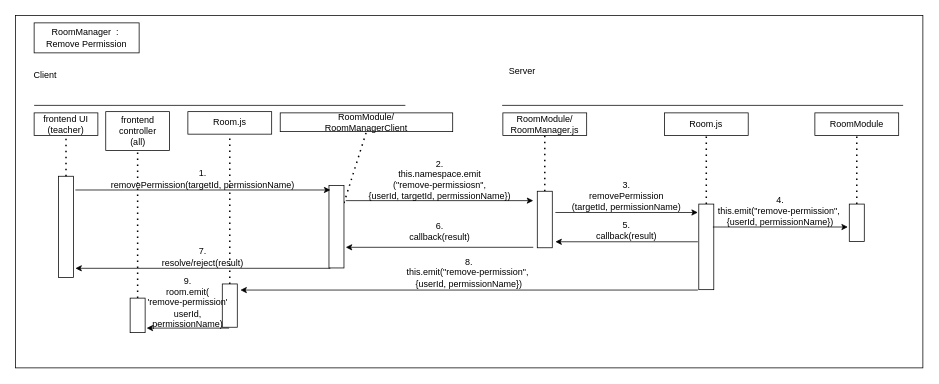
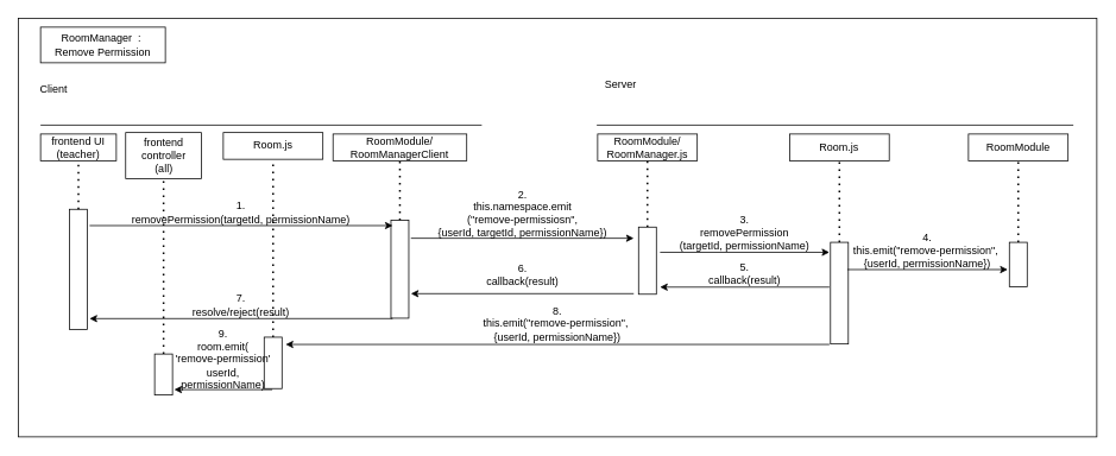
- <mxCell id="12" value="RoomModule/&lt;br&gt;RoomManagerClient" style="rounded=0;whiteSpace=wrap;html=1;" parent="1" vertex="1"><mxGeometry x="373.11" y="150" width="230" height="25" as="geometry" /></mxCell>
+ <mxCell id="12" value="RoomModule/&lt;br&gt;RoomManagerClient" style="rounded=0;whiteSpace=wrap;html=1;" parent="1" vertex="1"><mxGeometry x="373.11" y="150" width="150.01" height="30" as="geometry" /></mxCell>
